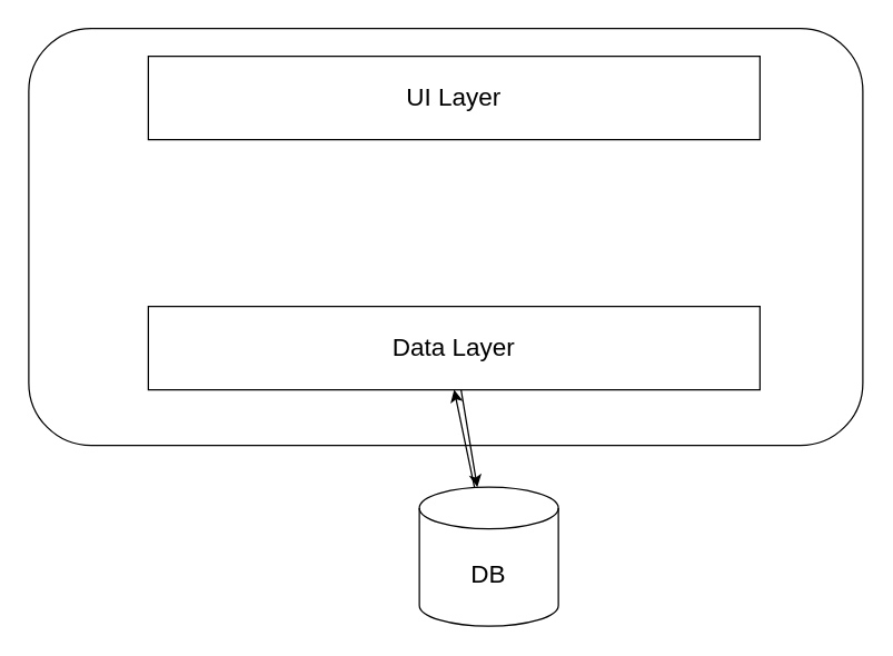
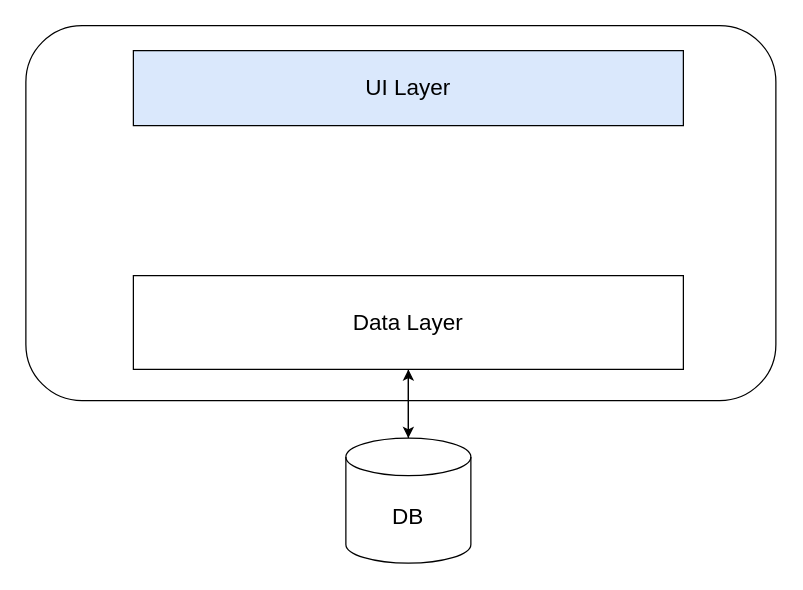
- <mxCell id="5" value="&lt;font style=&quot;font-size: 18px&quot;&gt;UI Layer&lt;/font&gt;" style="rounded=0;whiteSpace=wrap;html=1;" vertex="1" parent="1"><mxGeometry x="106" y="40" width="440" height="60" as="geometry" /></mxCell>
+ <mxCell id="5" value="&lt;font style=&quot;font-size: 18px&quot;&gt;UI Layer&lt;/font&gt;" style="rounded=0;whiteSpace=wrap;html=1;fillColor=#dae8fc;" vertex="1" parent="1"><mxGeometry x="106" y="40" width="440" height="60" as="geometry" /></mxCell>
- <mxCell id="7" value="&lt;font style=&quot;font-size: 18px&quot;&gt;Data Layer&lt;/font&gt;" style="rounded=0;whiteSpace=wrap;html=1;" vertex="1" parent="1"><mxGeometry x="106" y="220" width="440" height="60" as="geometry" /></mxCell>
+ <mxCell id="7" value="&lt;font style=&quot;font-size: 18px&quot;&gt;Data Layer&lt;/font&gt;" style="rounded=0;whiteSpace=wrap;html=1;" vertex="1" parent="1"><mxGeometry x="106" y="220" width="440" height="75" as="geometry" /></mxCell>
- <mxCell id="4" value="&lt;font style=&quot;font-size: 18px&quot;&gt;DB&lt;/font&gt;" style="shape=cylinder3;whiteSpace=wrap;html=1;boundedLbl=1;backgroundOutline=1;size=15;" vertex="1" parent="1"><mxGeometry x="301" y="350" width="100" height="100" as="geometry" /></mxCell>
+ <mxCell id="4" value="&lt;font style=&quot;font-size: 18px&quot;&gt;DB&lt;/font&gt;" style="shape=cylinder3;whiteSpace=wrap;html=1;boundedLbl=1;backgroundOutline=1;size=15;" vertex="1" parent="1"><mxGeometry x="276" y="350" width="100" height="100" as="geometry" /></mxCell>
